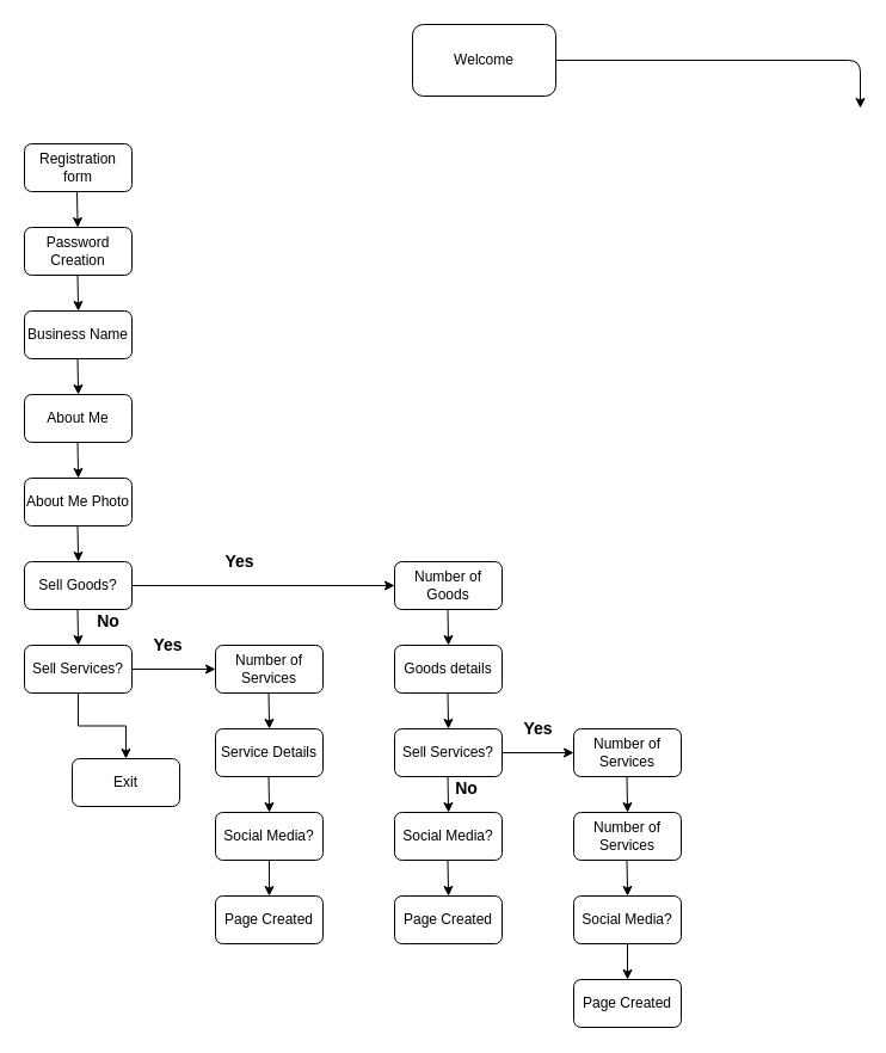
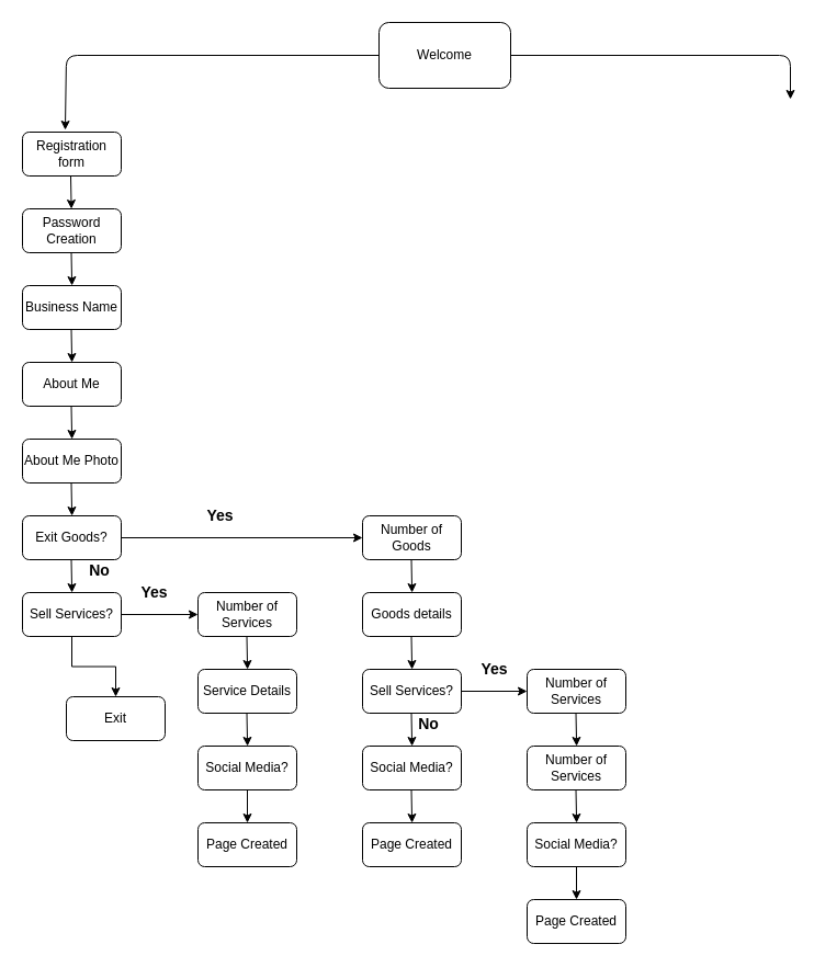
+ <mxCell id="4" value="" style="endArrow=classic;html=1;entryX=0.433;entryY=-0.05;entryDx=0;entryDy=0;entryPerimeter=0;exitX=0;exitY=0.5;exitDx=0;exitDy=0;" parent="1" source="2" target="3" edge="1"><mxGeometry width="50" height="50" relative="1" as="geometry"><mxPoint x="340" y="50" as="sourcePoint" /><mxPoint x="64" y="120" as="targetPoint" /><Array as="points"><mxPoint x="60" y="50" /></Array></mxGeometry></mxCell>
- <mxCell id="10" value="Sell Goods?" style="rounded=1;whiteSpace=wrap;html=1;" vertex="1" parent="1"><mxGeometry x="20" y="470" width="90" height="40" as="geometry" /></mxCell>
+ <mxCell id="10" value="Exit Goods?" style="rounded=1;whiteSpace=wrap;html=1;" vertex="1" parent="1"><mxGeometry x="20" y="470" width="90" height="40" as="geometry" /></mxCell>
